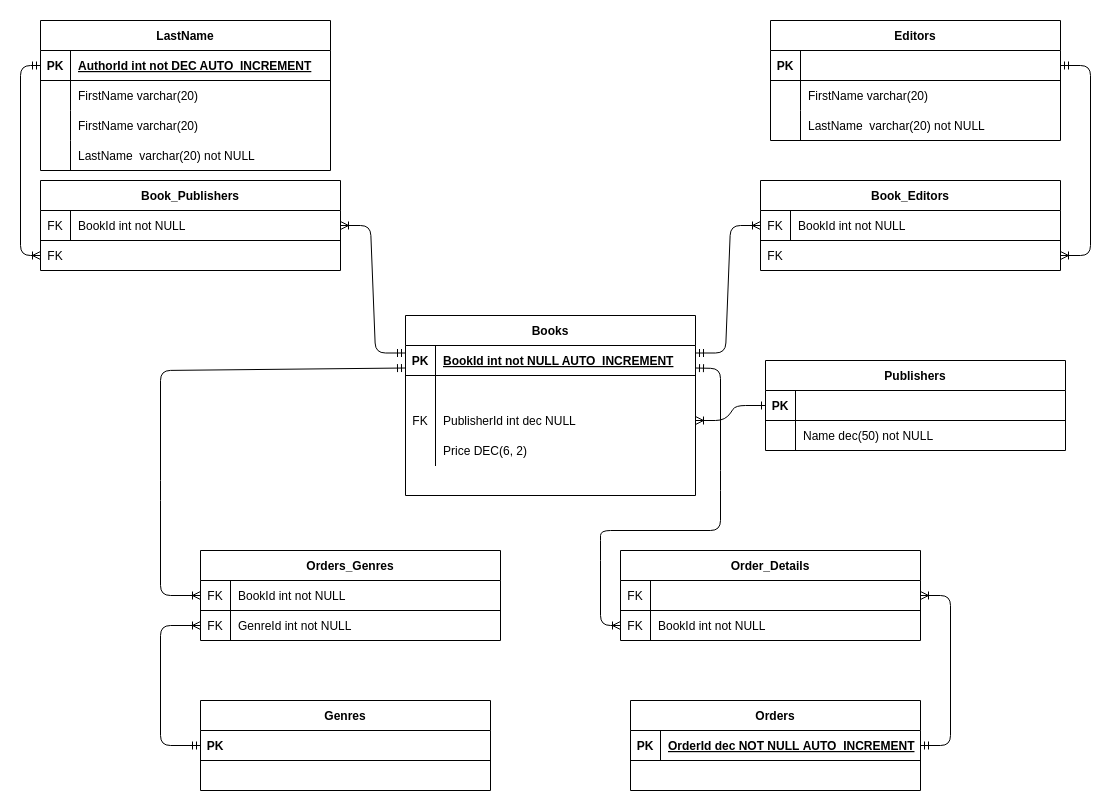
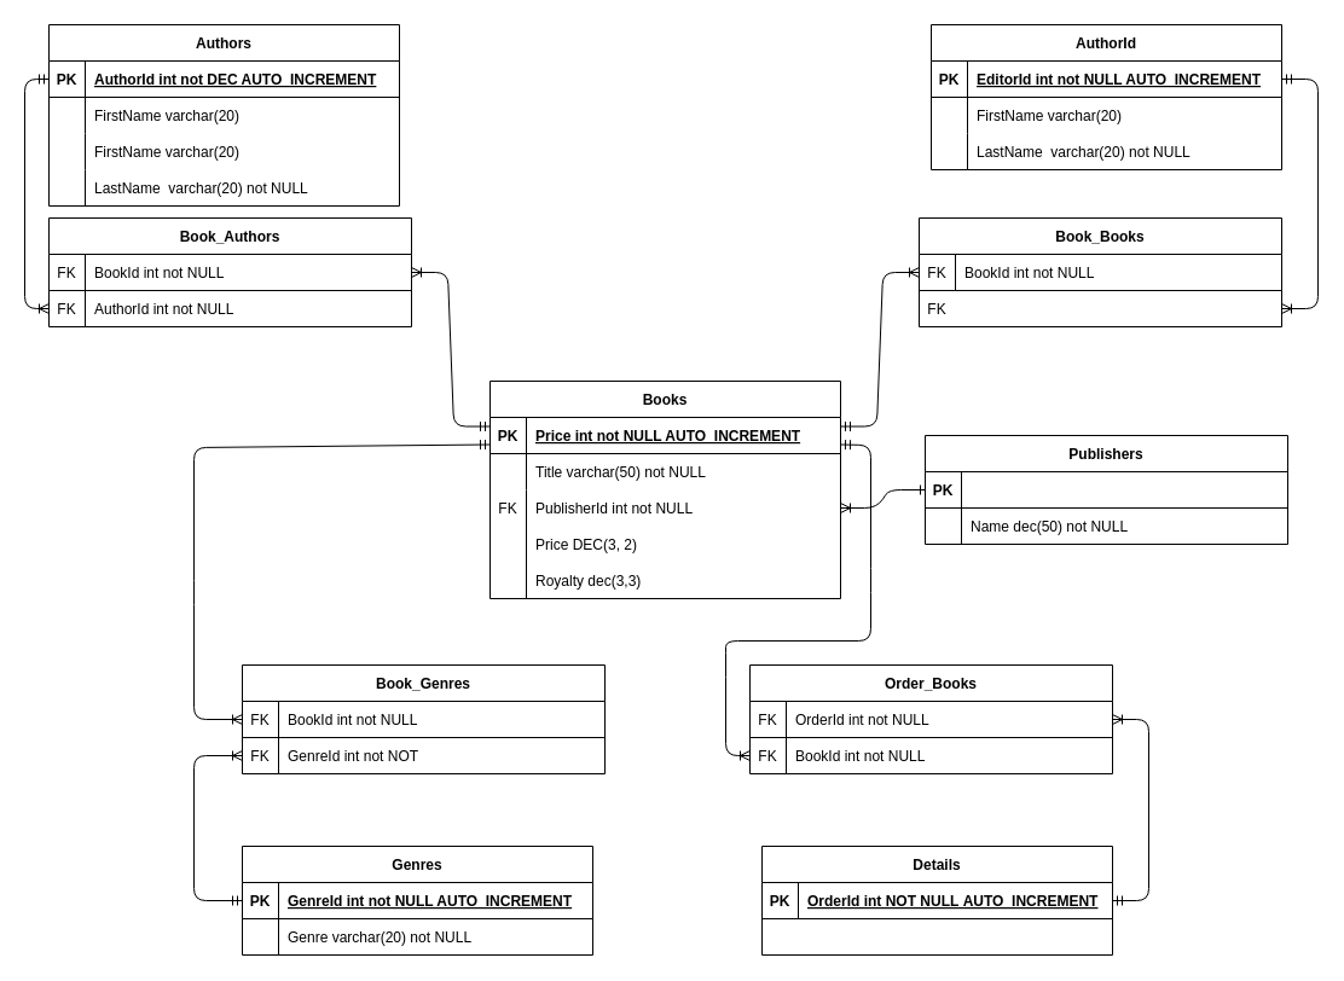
- <mxCell id="73" value="LastName" style="shape=table;startSize=30;container=1;collapsible=1;childLayout=tableLayout;fixedRows=1;rowLines=0;fontStyle=1;align=center;resizeLast=1;" parent="1" vertex="1"><mxGeometry x="40" y="20" width="290" height="150" as="geometry" /></mxCell>
+ <mxCell id="73" value="Authors" style="shape=table;startSize=30;container=1;collapsible=1;childLayout=tableLayout;fixedRows=1;rowLines=0;fontStyle=1;align=center;resizeLast=1;" parent="1" vertex="1"><mxGeometry x="40" y="20" width="290" height="150" as="geometry" /></mxCell>
- <mxCell id="8" value="Editors" style="shape=table;startSize=30;container=1;collapsible=1;childLayout=tableLayout;fixedRows=1;rowLines=0;fontStyle=1;align=center;resizeLast=1;" parent="1" vertex="1"><mxGeometry x="770" y="20" width="290" height="120" as="geometry" /></mxCell>
+ <mxCell id="8" value="AuthorId" style="shape=table;startSize=30;container=1;collapsible=1;childLayout=tableLayout;fixedRows=1;rowLines=0;fontStyle=1;align=center;resizeLast=1;" parent="1" vertex="1"><mxGeometry x="770" y="20" width="290" height="120" as="geometry" /></mxCell>
+ <mxCell id="11" value="EditorId int&#09;not NULL AUTO_INCREMENT" style="shape=partialRectangle;overflow=hidden;connectable=0;fillColor=none;top=0;left=0;bottom=0;right=0;align=left;spacingLeft=6;fontStyle=5;" parent="9" vertex="1"><mxGeometry x="30" width="260" height="30" as="geometry"><mxRectangle width="260" height="30" as="alternateBounds" /></mxGeometry></mxCell>
- <mxCell id="53" value="Book_Publishers" style="shape=table;startSize=30;container=1;collapsible=1;childLayout=tableLayout;fixedRows=1;rowLines=0;fontStyle=1;align=center;resizeLast=1;" parent="1" vertex="1"><mxGeometry x="40" y="180" width="300" height="90" as="geometry" /></mxCell>
+ <mxCell id="53" value="Book_Authors" style="shape=table;startSize=30;container=1;collapsible=1;childLayout=tableLayout;fixedRows=1;rowLines=0;fontStyle=1;align=center;resizeLast=1;" parent="1" vertex="1"><mxGeometry x="40" y="180" width="300" height="90" as="geometry" /></mxCell>
- <mxCell id="60" value="Book_Editors" style="shape=table;startSize=30;container=1;collapsible=1;childLayout=tableLayout;fixedRows=1;rowLines=0;fontStyle=1;align=center;resizeLast=1;" parent="1" vertex="1"><mxGeometry x="760" y="180" width="300" height="90" as="geometry" /></mxCell>
+ <mxCell id="60" value="Book_Books" style="shape=table;startSize=30;container=1;collapsible=1;childLayout=tableLayout;fixedRows=1;rowLines=0;fontStyle=1;align=center;resizeLast=1;" parent="1" vertex="1"><mxGeometry x="760" y="180" width="300" height="90" as="geometry" /></mxCell>
+ <mxCell id="59" value="AuthorId int not NULL" style="shape=partialRectangle;overflow=hidden;connectable=0;fillColor=none;top=0;left=0;bottom=0;right=0;align=left;spacingLeft=6;" parent="57" vertex="1"><mxGeometry x="30" width="270" height="30" as="geometry"><mxRectangle width="270" height="30" as="alternateBounds" /></mxGeometry></mxCell>
- <mxCell id="28" value="BookId int&#09;not NULL AUTO_INCREMENT" style="shape=partialRectangle;overflow=hidden;connectable=1;fillColor=none;top=0;left=0;bottom=0;right=0;align=left;spacingLeft=6;fontStyle=5;movable=1;resizable=1;rotatable=1;deletable=1;editable=1;" parent="26" vertex="1"><mxGeometry x="30" width="260" height="30" as="geometry"><mxRectangle width="260" height="30" as="alternateBounds" /></mxGeometry></mxCell>
+ <mxCell id="28" value="Price int&#09;not NULL AUTO_INCREMENT" style="shape=partialRectangle;overflow=hidden;connectable=1;fillColor=none;top=0;left=0;bottom=0;right=0;align=left;spacingLeft=6;fontStyle=5;movable=1;resizable=1;rotatable=1;deletable=1;editable=1;" parent="26" vertex="1"><mxGeometry x="30" width="260" height="30" as="geometry"><mxRectangle width="260" height="30" as="alternateBounds" /></mxGeometry></mxCell>
+ <mxCell id="31" value="Title varchar(50) not NULL" style="shape=partialRectangle;overflow=hidden;connectable=1;fillColor=none;top=0;left=0;bottom=0;right=0;align=left;spacingLeft=6;movable=1;resizable=1;rotatable=1;deletable=1;editable=1;" parent="29" vertex="1"><mxGeometry x="30" width="260" height="30" as="geometry"><mxRectangle width="260" height="30" as="alternateBounds" /></mxGeometry></mxCell>
- <mxCell id="34" value="PublisherId int dec NULL" style="shape=partialRectangle;overflow=hidden;connectable=1;fillColor=none;top=0;left=0;bottom=0;right=0;align=left;spacingLeft=6;movable=1;resizable=1;rotatable=1;deletable=1;editable=1;" parent="32" vertex="1"><mxGeometry x="30" width="260" height="30" as="geometry"><mxRectangle width="260" height="30" as="alternateBounds" /></mxGeometry></mxCell>
+ <mxCell id="34" value="PublisherId int not NULL" style="shape=partialRectangle;overflow=hidden;connectable=1;fillColor=none;top=0;left=0;bottom=0;right=0;align=left;spacingLeft=6;movable=1;resizable=1;rotatable=1;deletable=1;editable=1;" parent="32" vertex="1"><mxGeometry x="30" width="260" height="30" as="geometry"><mxRectangle width="260" height="30" as="alternateBounds" /></mxGeometry></mxCell>
- <mxCell id="37" value="Price DEC(6, 2)" style="shape=partialRectangle;overflow=hidden;connectable=1;fillColor=none;top=0;left=1;bottom=0;right=0;align=left;spacingLeft=6;movable=1;resizable=1;rotatable=1;deletable=1;editable=1;" parent="35" vertex="1"><mxGeometry x="30" width="260" height="30" as="geometry"><mxRectangle width="260" height="30" as="alternateBounds" /></mxGeometry></mxCell>
+ <mxCell id="37" value="Price DEC(3, 2)" style="shape=partialRectangle;overflow=hidden;connectable=1;fillColor=none;top=0;left=1;bottom=0;right=0;align=left;spacingLeft=6;movable=1;resizable=1;rotatable=1;deletable=1;editable=1;" parent="35" vertex="1"><mxGeometry x="30" width="260" height="30" as="geometry"><mxRectangle width="260" height="30" as="alternateBounds" /></mxGeometry></mxCell>
+ <mxCell id="86" value="Royalty dec(3,3)" style="shape=partialRectangle;overflow=hidden;connectable=1;fillColor=none;top=0;left=1;bottom=0;right=0;align=left;spacingLeft=6;strokeColor=default;movable=1;resizable=1;rotatable=1;deletable=1;editable=1;" parent="1" vertex="1"><mxGeometry x="435" y="465" width="260" height="30" as="geometry"><mxRectangle width="260" height="30" as="alternateBounds" /></mxGeometry></mxCell>
- <mxCell id="46" value="Orders_Genres" style="shape=table;startSize=30;container=1;collapsible=1;childLayout=tableLayout;fixedRows=1;rowLines=0;fontStyle=1;align=center;resizeLast=1;" parent="1" vertex="1"><mxGeometry x="200" y="550" width="300" height="90" as="geometry" /></mxCell>
+ <mxCell id="46" value="Book_Genres" style="shape=table;startSize=30;container=1;collapsible=1;childLayout=tableLayout;fixedRows=1;rowLines=0;fontStyle=1;align=center;resizeLast=1;" parent="1" vertex="1"><mxGeometry x="200" y="550" width="300" height="90" as="geometry" /></mxCell>
- <mxCell id="66" value="Order_Details" style="shape=table;startSize=30;container=1;collapsible=1;childLayout=tableLayout;fixedRows=1;rowLines=0;fontStyle=1;align=center;resizeLast=1;" parent="1" vertex="1"><mxGeometry x="620" y="550" width="300" height="90" as="geometry" /></mxCell>
+ <mxCell id="66" value="Order_Books" style="shape=table;startSize=30;container=1;collapsible=1;childLayout=tableLayout;fixedRows=1;rowLines=0;fontStyle=1;align=center;resizeLast=1;" parent="1" vertex="1"><mxGeometry x="620" y="550" width="300" height="90" as="geometry" /></mxCell>
+ <mxCell id="69" value="OrderId int&#09;not NULL" style="shape=partialRectangle;overflow=hidden;connectable=0;fillColor=none;top=0;left=0;bottom=0;right=0;align=left;spacingLeft=6;fontStyle=0;" parent="67" vertex="1"><mxGeometry x="30" width="270" height="30" as="geometry"><mxRectangle width="270" height="30" as="alternateBounds" /></mxGeometry></mxCell>
- <mxCell id="52" value="GenreId int not NULL" style="shape=partialRectangle;overflow=hidden;connectable=0;fillColor=none;top=0;left=0;bottom=0;right=0;align=left;spacingLeft=6;" parent="50" vertex="1"><mxGeometry x="30" width="270" height="30" as="geometry"><mxRectangle width="270" height="30" as="alternateBounds" /></mxGeometry></mxCell>
+ <mxCell id="52" value="GenreId int not NOT" style="shape=partialRectangle;overflow=hidden;connectable=0;fillColor=none;top=0;left=0;bottom=0;right=0;align=left;spacingLeft=6;" parent="50" vertex="1"><mxGeometry x="30" width="270" height="30" as="geometry"><mxRectangle width="270" height="30" as="alternateBounds" /></mxGeometry></mxCell>
- <mxCell id="2" value="Orders" style="shape=table;startSize=30;container=1;collapsible=1;childLayout=tableLayout;fixedRows=1;rowLines=0;fontStyle=1;align=center;resizeLast=1;" parent="1" vertex="1"><mxGeometry x="630" y="700" width="290" height="90" as="geometry" /></mxCell>
+ <mxCell id="2" value="Details" style="shape=table;startSize=30;container=1;collapsible=1;childLayout=tableLayout;fixedRows=1;rowLines=0;fontStyle=1;align=center;resizeLast=1;" parent="1" vertex="1"><mxGeometry x="630" y="700" width="290" height="90" as="geometry" /></mxCell>
+ <mxCell id="21" value="GenreId int&#09;not NULL AUTO_INCREMENT" style="shape=partialRectangle;overflow=hidden;connectable=0;fillColor=none;top=0;left=0;bottom=0;right=0;align=left;spacingLeft=6;fontStyle=5;" parent="19" vertex="1"><mxGeometry x="30" width="260" height="30" as="geometry"><mxRectangle width="260" height="30" as="alternateBounds" /></mxGeometry></mxCell>
- <mxCell id="5" value="OrderId dec NOT NULL AUTO_INCREMENT" style="shape=partialRectangle;overflow=hidden;connectable=0;fillColor=none;top=0;left=0;bottom=0;right=0;align=left;spacingLeft=6;fontStyle=5;" parent="3" vertex="1"><mxGeometry x="30" width="260" height="30" as="geometry"><mxRectangle width="260" height="30" as="alternateBounds" /></mxGeometry></mxCell>
+ <mxCell id="5" value="OrderId int NOT NULL AUTO_INCREMENT" style="shape=partialRectangle;overflow=hidden;connectable=0;fillColor=none;top=0;left=0;bottom=0;right=0;align=left;spacingLeft=6;fontStyle=5;" parent="3" vertex="1"><mxGeometry x="30" width="260" height="30" as="geometry"><mxRectangle width="260" height="30" as="alternateBounds" /></mxGeometry></mxCell>
+ <mxCell id="24" value="Genre varchar(20) not NULL" style="shape=partialRectangle;overflow=hidden;connectable=0;fillColor=none;top=0;left=0;bottom=0;right=0;align=left;spacingLeft=6;" parent="22" vertex="1"><mxGeometry x="30" width="260" height="30" as="geometry"><mxRectangle width="260" height="30" as="alternateBounds" /></mxGeometry></mxCell>
